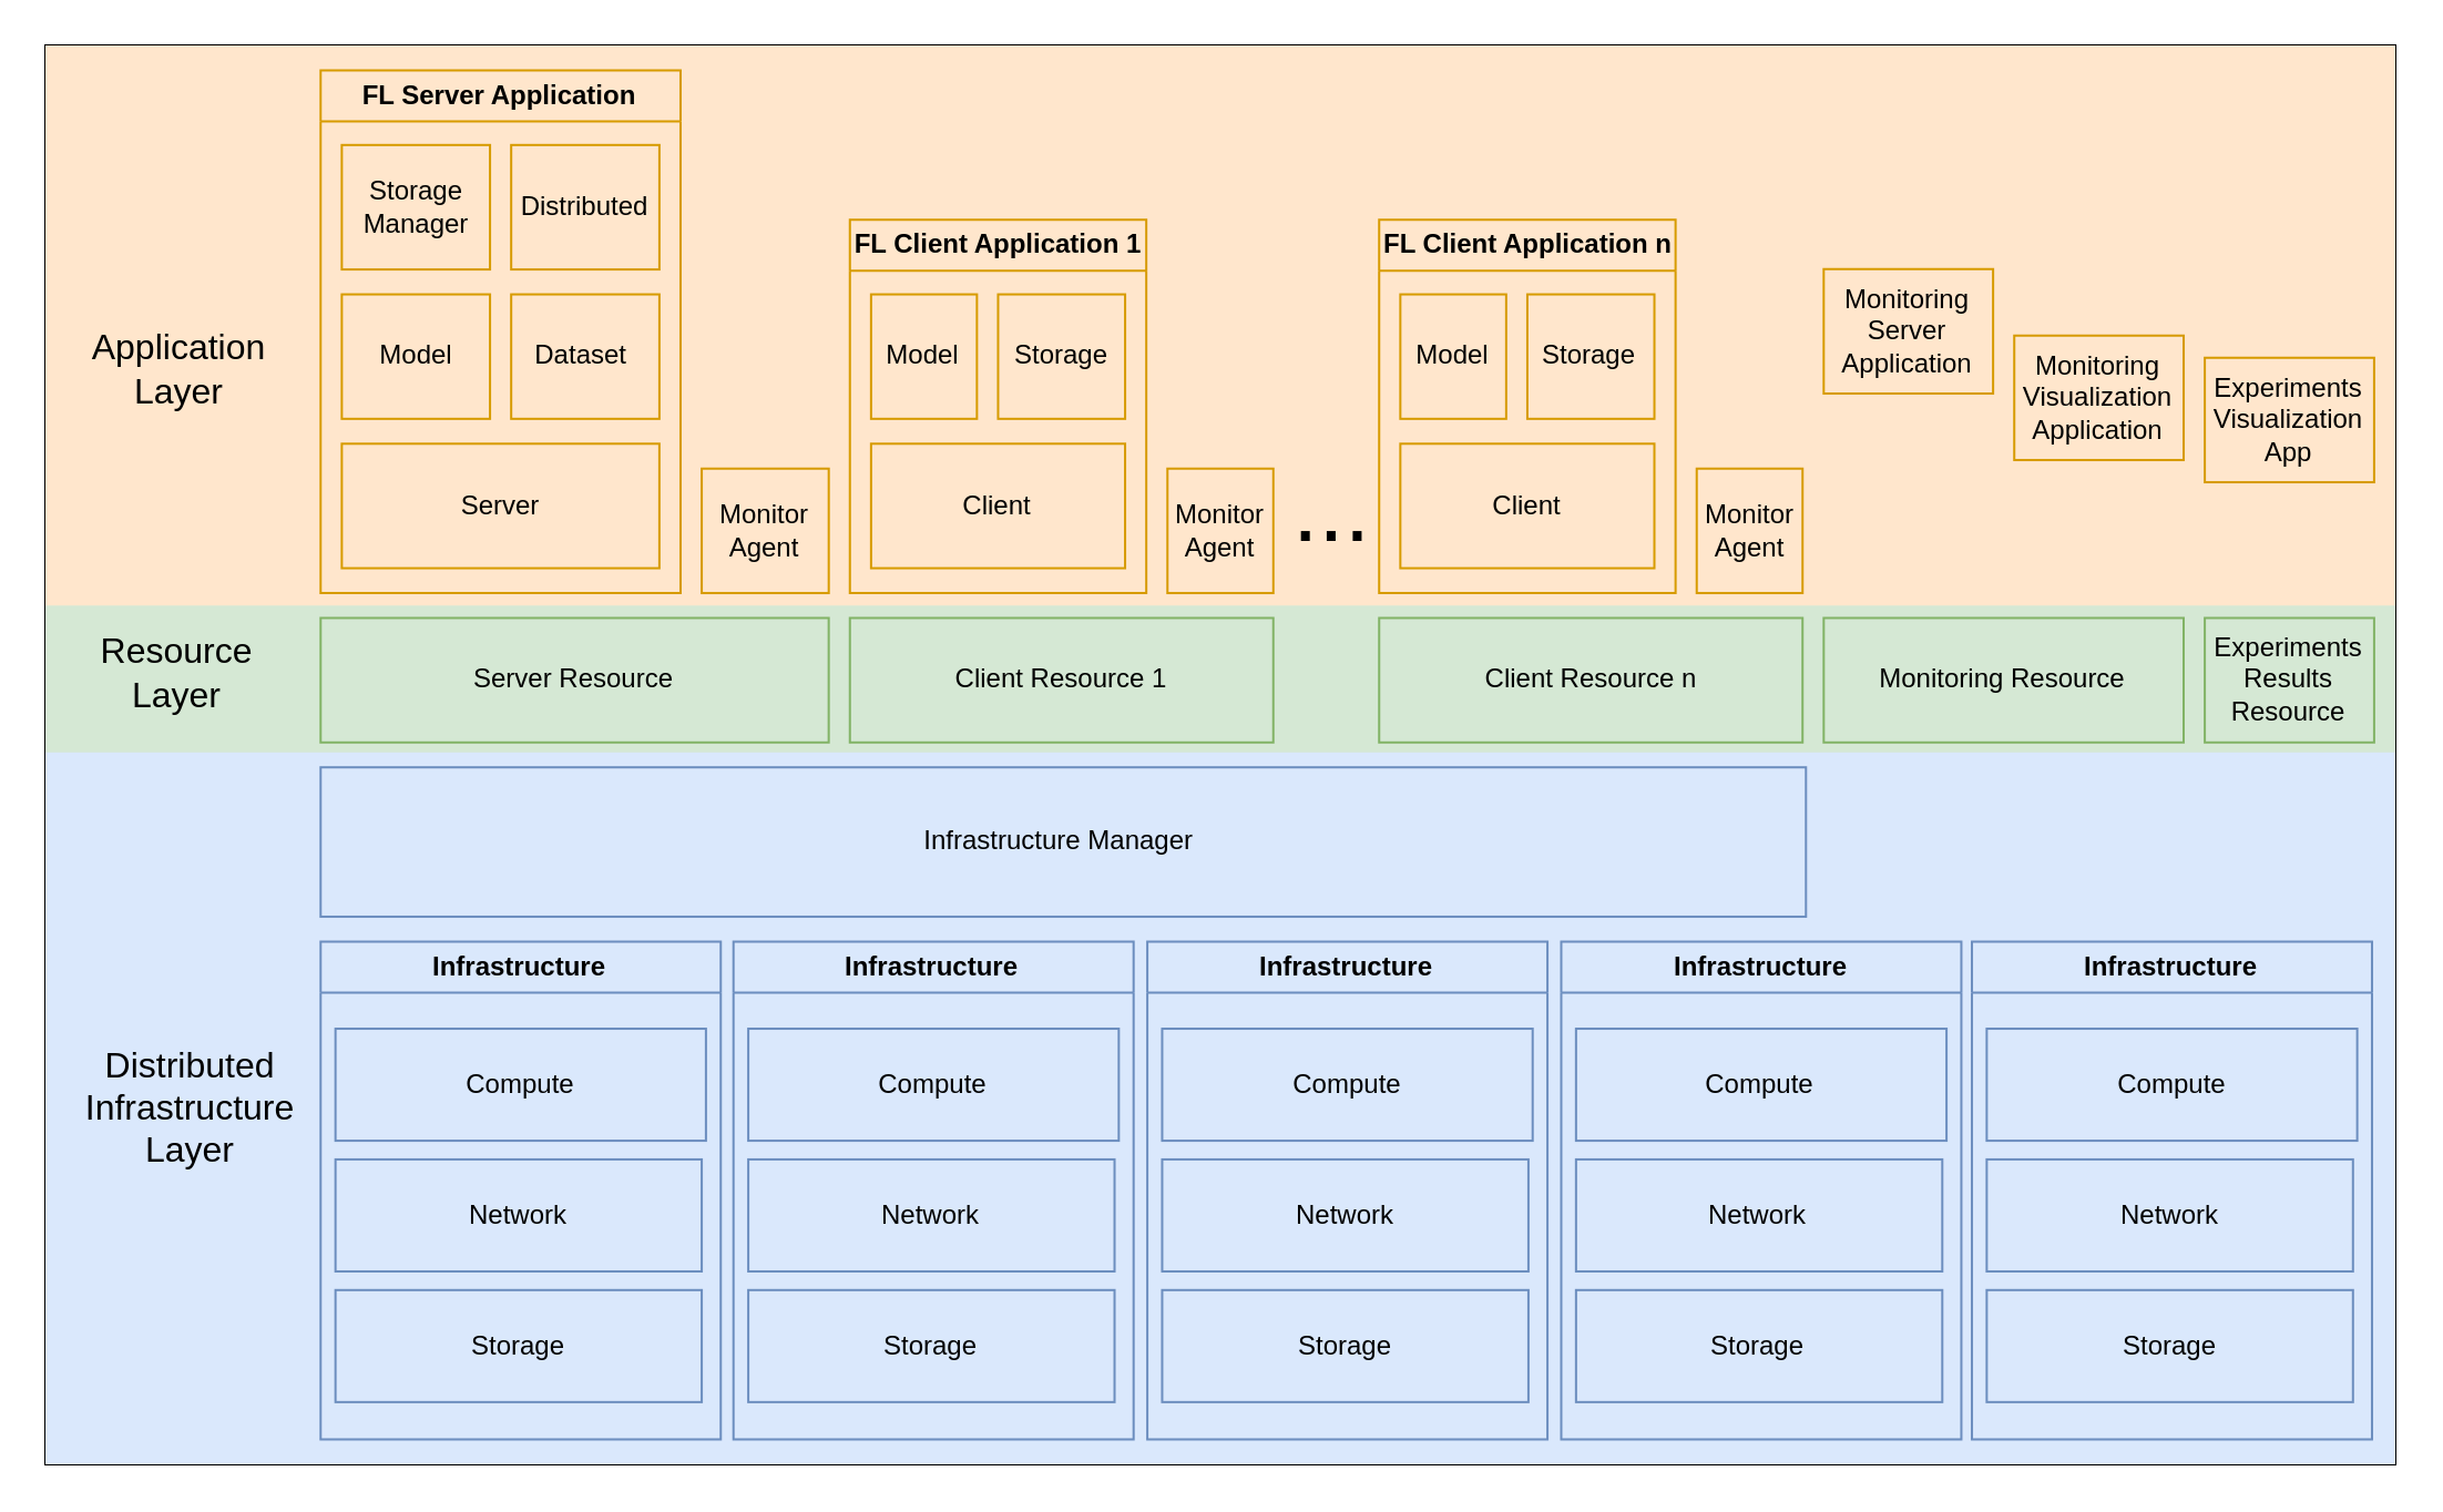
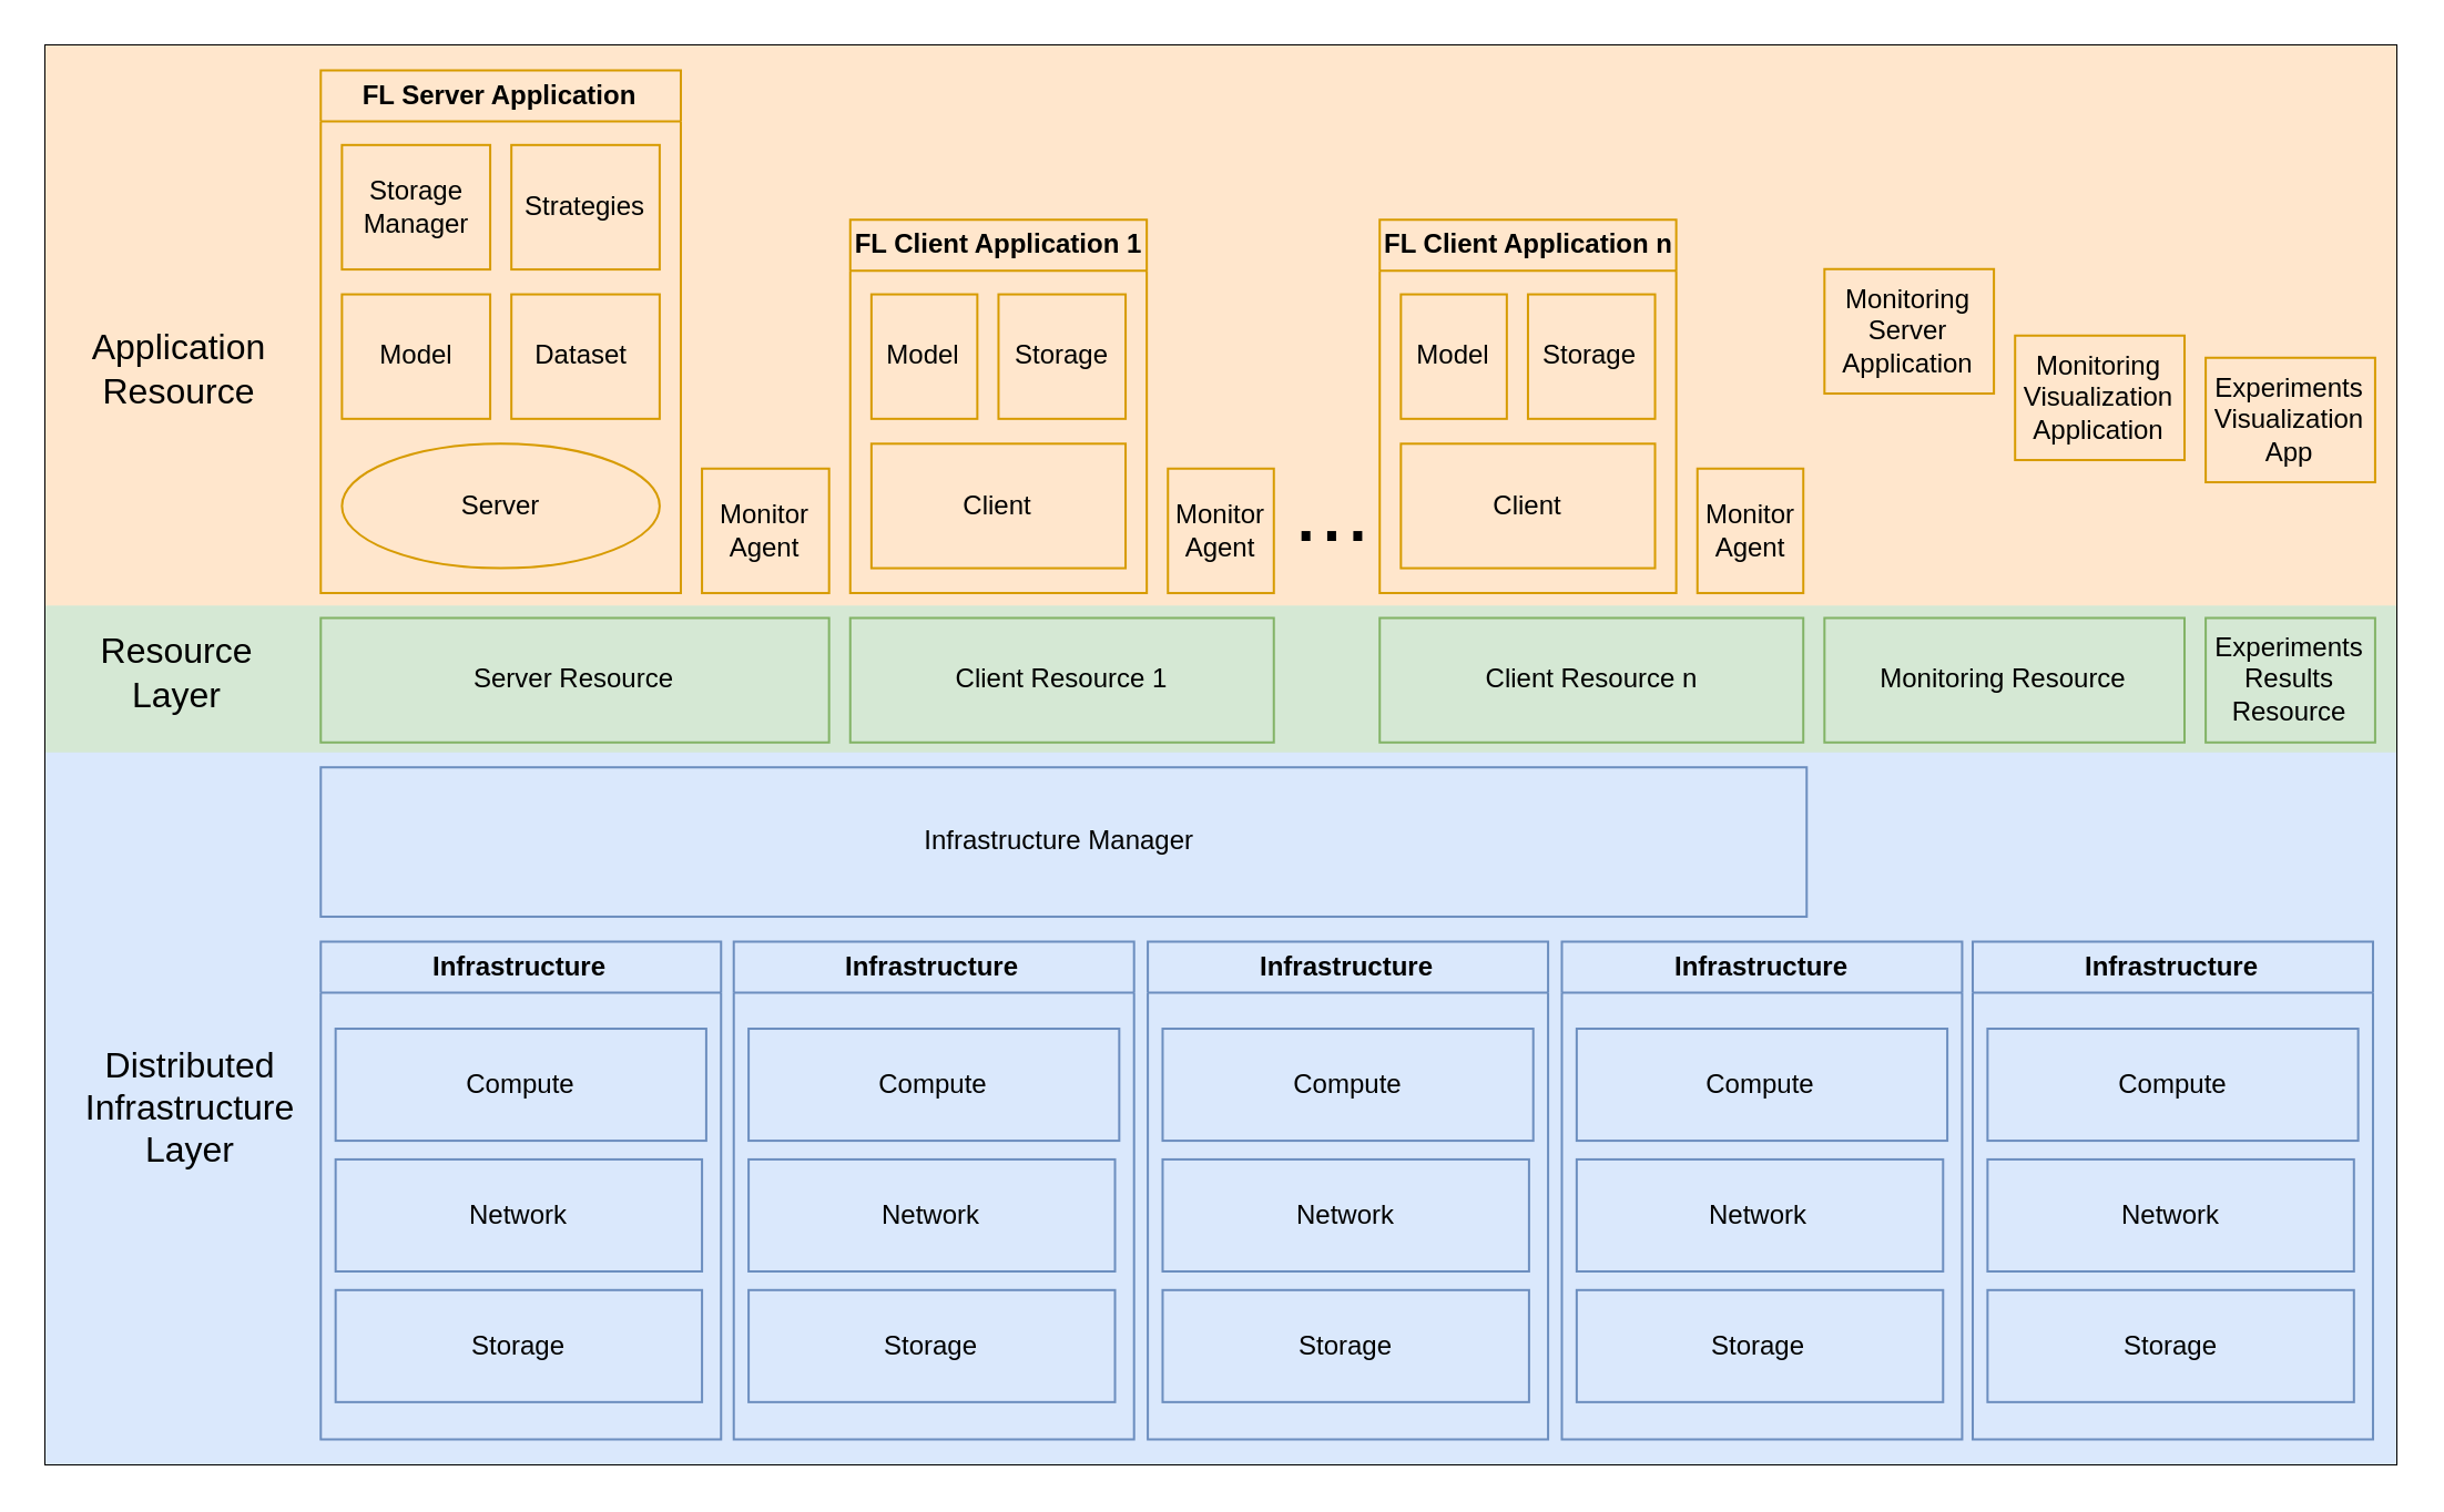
- <mxCell id="23" value="Distributed" style="rounded=0;whiteSpace=wrap;html=1;fillColor=#ffe6cc;strokeColor=#d79b00;" vertex="1" parent="22"><mxGeometry x="85.946" y="33.684" width="66.847" height="56.14" as="geometry" /></mxCell>
+ <mxCell id="23" value="Strategies" style="rounded=0;whiteSpace=wrap;html=1;fillColor=#ffe6cc;strokeColor=#d79b00;" vertex="1" parent="22"><mxGeometry x="85.946" y="33.684" width="66.847" height="56.14" as="geometry" /></mxCell>
- <mxCell id="16" value="Application&lt;br&gt;Layer" style="text;html=1;align=center;verticalAlign=middle;resizable=0;points=[];autosize=1;strokeColor=none;fillColor=none;fontSize=16;" vertex="1" parent="2"><mxGeometry x="9.55" y="120.702" width="100" height="50" as="geometry" /></mxCell>
+ <mxCell id="16" value="Application&lt;br&gt;Resource" style="text;html=1;align=center;verticalAlign=middle;resizable=0;points=[];autosize=1;strokeColor=none;fillColor=none;fontSize=16;" vertex="1" parent="2"><mxGeometry x="9.55" y="120.702" width="100" height="50" as="geometry" /></mxCell>
- <mxCell id="24" value="Server" style="rounded=0;whiteSpace=wrap;html=1;fillColor=#ffe6cc;strokeColor=#d79b00;" vertex="1" parent="22"><mxGeometry x="9.55" y="168.421" width="143.243" height="56.14" as="geometry" /></mxCell>
+ <mxCell id="24" value="Server" style="ellipse;whiteSpace=wrap;html=1;fillColor=#ffe6cc;strokeColor=#d79b00;" vertex="1" parent="22"><mxGeometry x="9.55" y="168.421" width="143.243" height="56.14" as="geometry" /></mxCell>
